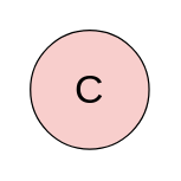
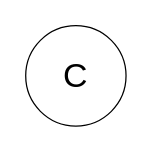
- <mxCell id="2" value="&lt;font style=&quot;font-size: 27px;&quot;&gt;C&lt;/font&gt;" style="ellipse;whiteSpace=wrap;html=1;aspect=fixed;fillColor=#f8cecc;" vertex="1" parent="1"><mxGeometry x="20" y="20" width="80" height="80" as="geometry" /></mxCell>
+ <mxCell id="2" value="&lt;font style=&quot;font-size: 27px;&quot;&gt;C&lt;/font&gt;" style="ellipse;whiteSpace=wrap;html=1;aspect=fixed;" vertex="1" parent="1"><mxGeometry x="20" y="20" width="80" height="80" as="geometry" /></mxCell>
